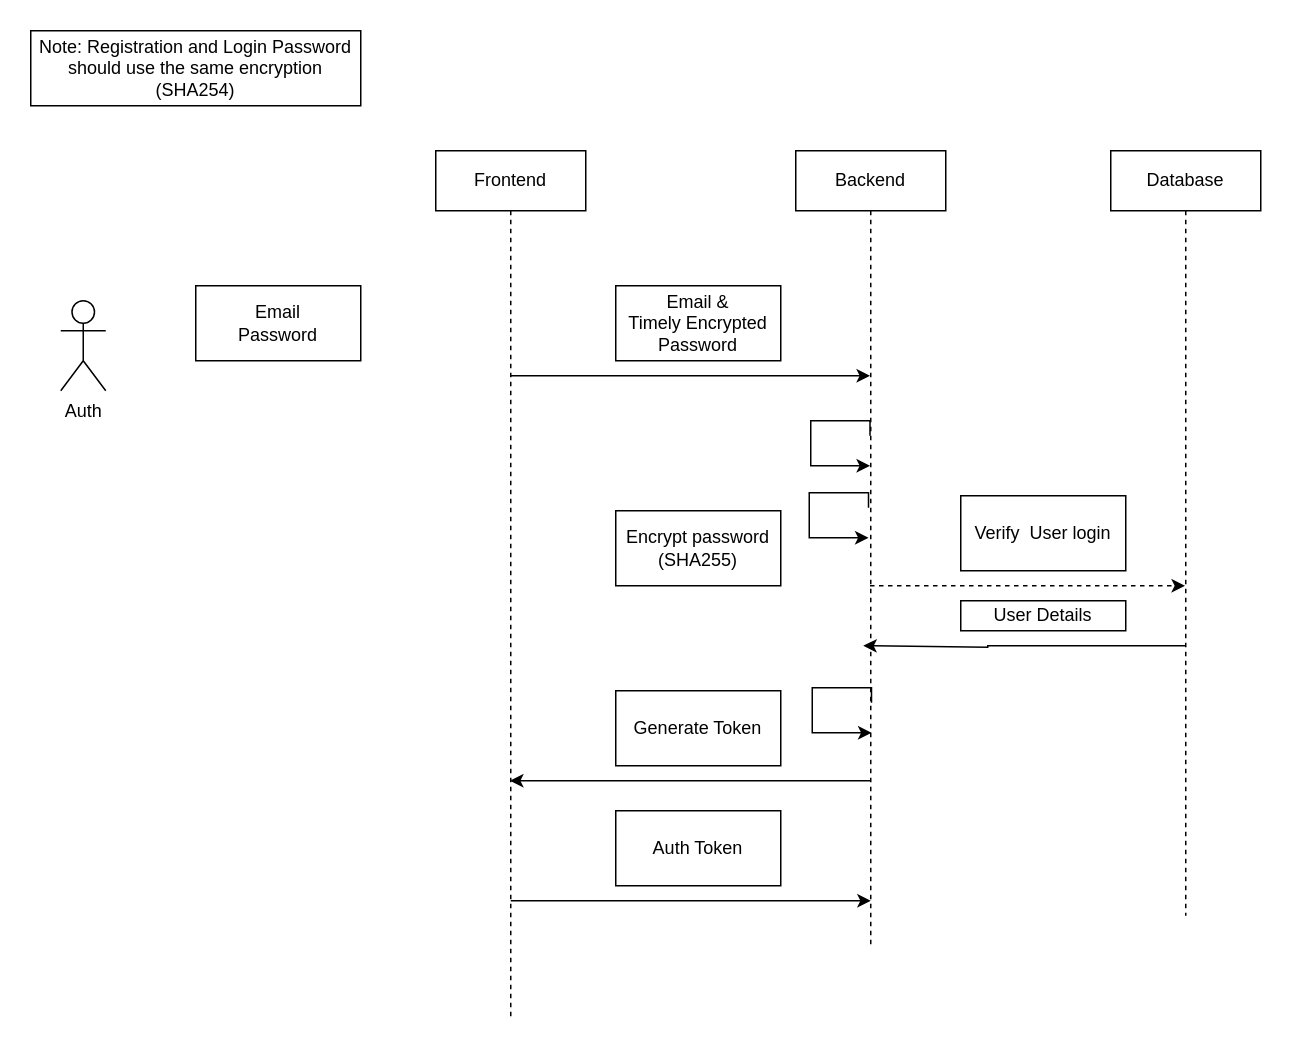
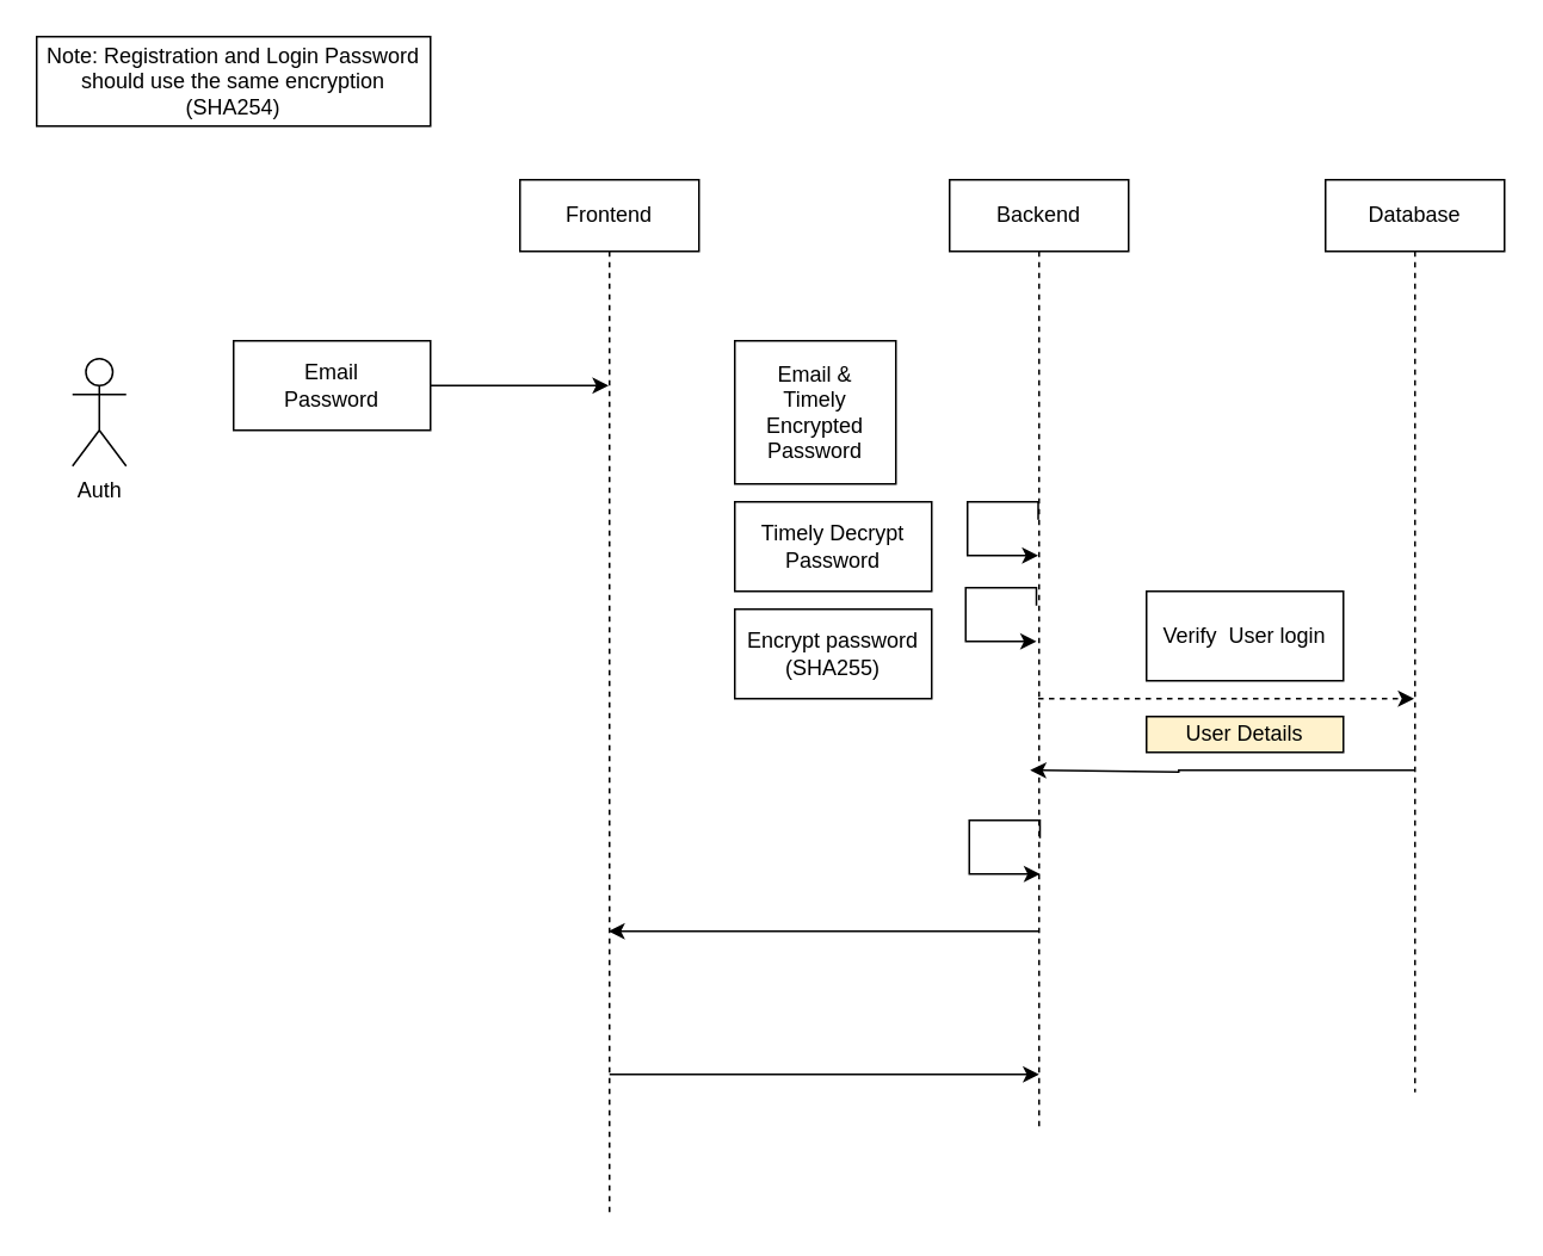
+ <mxCell id="8" style="rounded=0;orthogonalLoop=1;jettySize=auto;html=1;" edge="1" parent="1" source="9" target="3"><mxGeometry relative="1" as="geometry" /></mxCell>
- <mxCell id="10" value="Email &amp;amp;&lt;br&gt;Timely Encrypted&lt;br&gt;Password" style="html=1;whiteSpace=wrap;" vertex="1" parent="1"><mxGeometry x="410" y="190" width="110" height="50" as="geometry" /></mxCell>
+ <mxCell id="10" value="Email &amp;amp;&lt;br&gt;Timely Encrypted&lt;br&gt;Password" style="html=1;whiteSpace=wrap;" vertex="1" parent="1"><mxGeometry x="410" y="190" width="90" height="80" as="geometry" /></mxCell>
- <mxCell id="2" style="edgeStyle=orthogonalEdgeStyle;rounded=0;orthogonalLoop=1;jettySize=auto;html=1;curved=0;" edge="1" parent="1" source="3" target="5"><mxGeometry relative="1" as="geometry"><Array as="points"><mxPoint x="520" y="250" /><mxPoint x="520" y="250" /></Array></mxGeometry></mxCell>
+ <mxCell id="12" value="Timely Decrypt Password" style="html=1;whiteSpace=wrap;" vertex="1" parent="1"><mxGeometry x="410" y="280" width="110" height="50" as="geometry" /></mxCell>
- <mxCell id="18" value="User Details" style="html=1;whiteSpace=wrap;" vertex="1" parent="1"><mxGeometry x="640" y="400" width="110" height="20" as="geometry" /></mxCell>
+ <mxCell id="18" value="User Details" style="html=1;whiteSpace=wrap;fillColor=#fff2cc;" vertex="1" parent="1"><mxGeometry x="640" y="400" width="110" height="20" as="geometry" /></mxCell>
- <mxCell id="20" value="Generate Token" style="html=1;whiteSpace=wrap;" vertex="1" parent="1"><mxGeometry x="410" y="460" width="110" height="50" as="geometry" /></mxCell>
- <mxCell id="23" value="Auth Token" style="html=1;whiteSpace=wrap;" vertex="1" parent="1"><mxGeometry x="410" y="540" width="110" height="50" as="geometry" /></mxCell>
